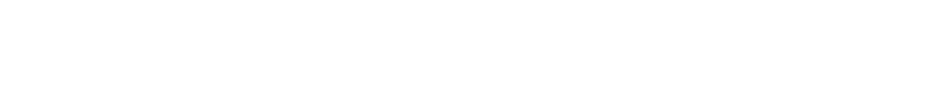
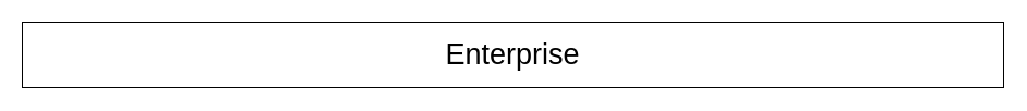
+ <mxCell id="2" value="Enterprise" style="rounded=0;whiteSpace=wrap;html=1;fontSize=27;" parent="1" vertex="1"><mxGeometry x="20" y="20" width="900" height="60" as="geometry" /></mxCell>
